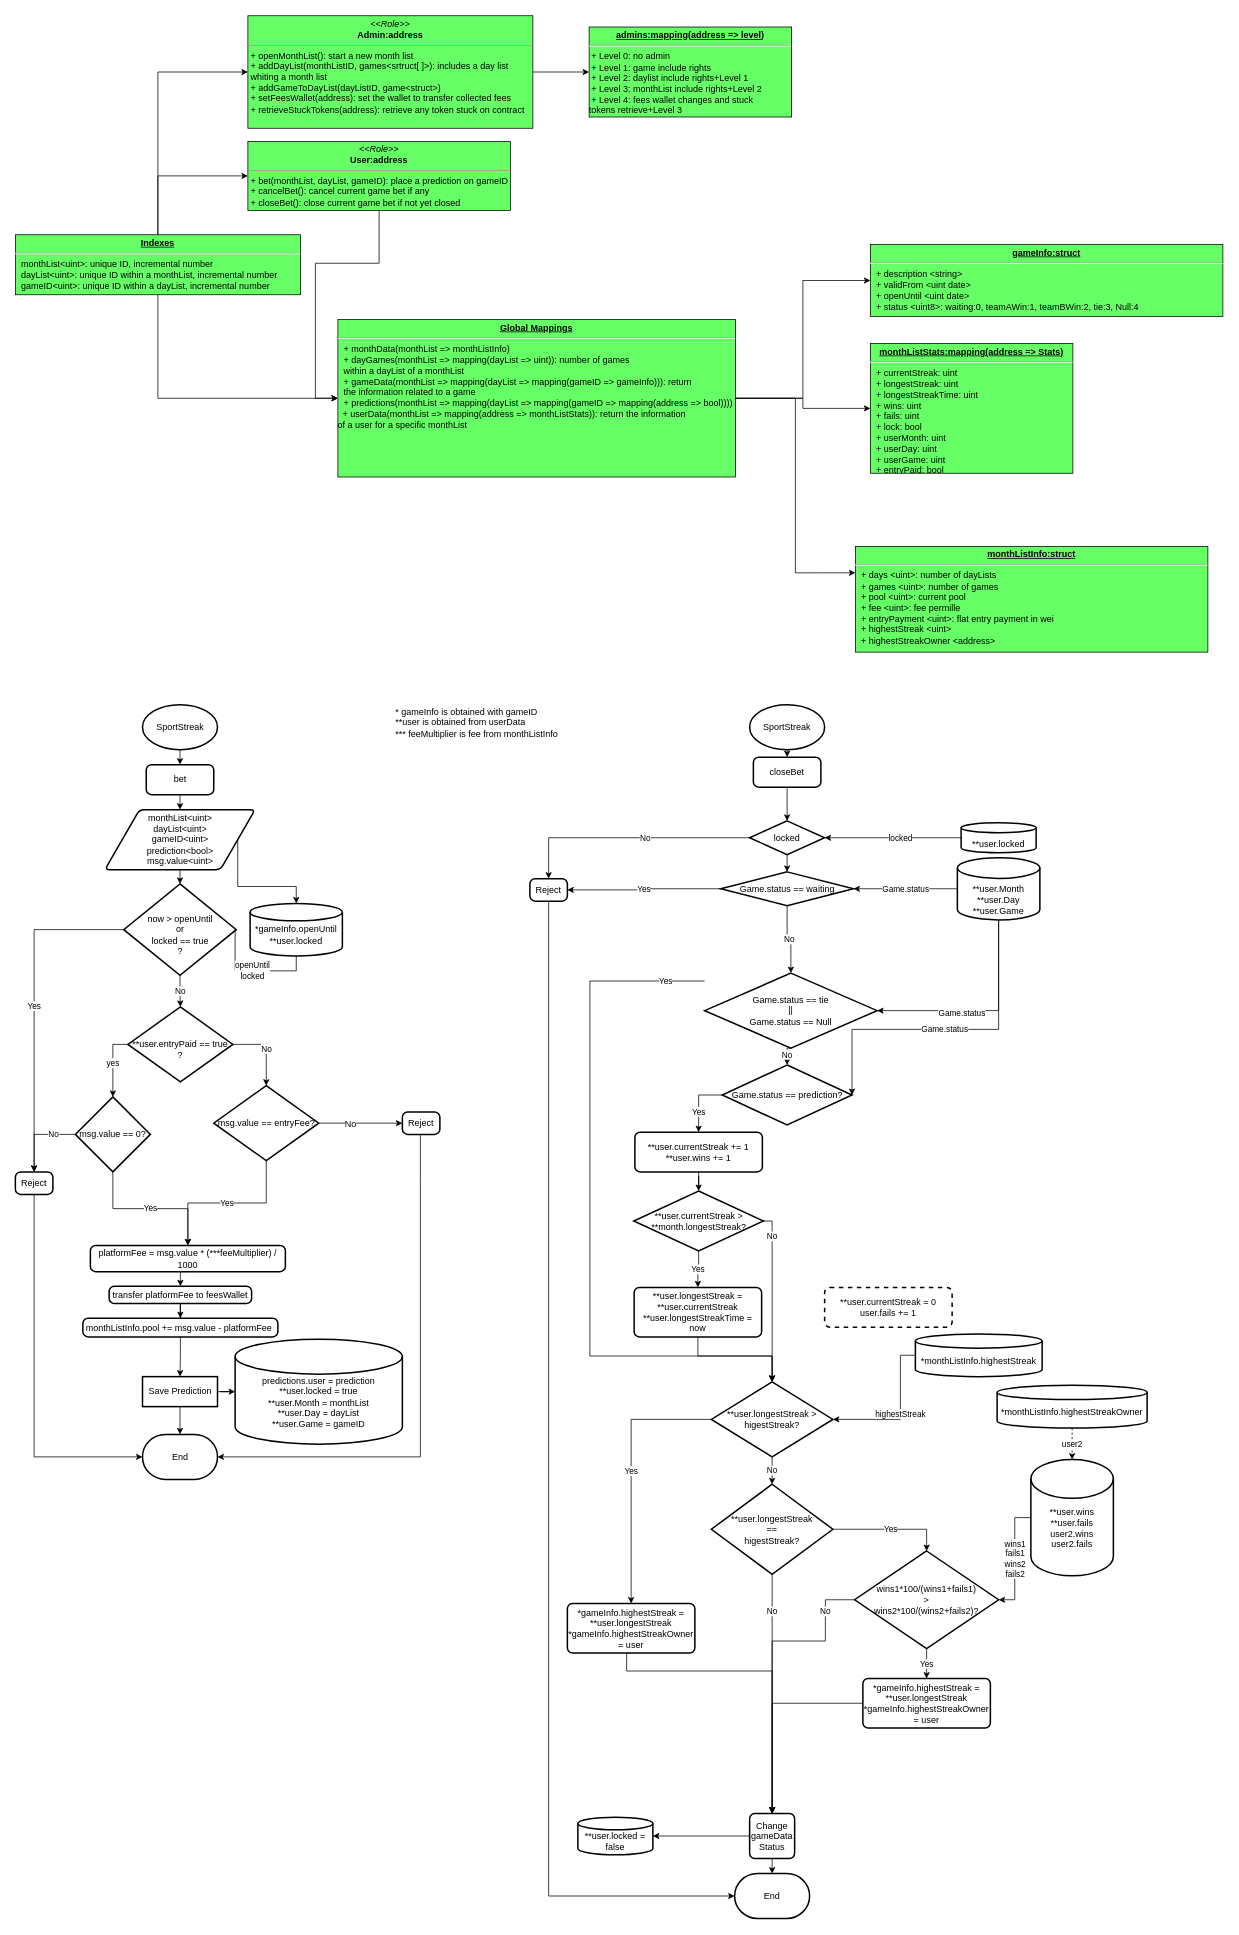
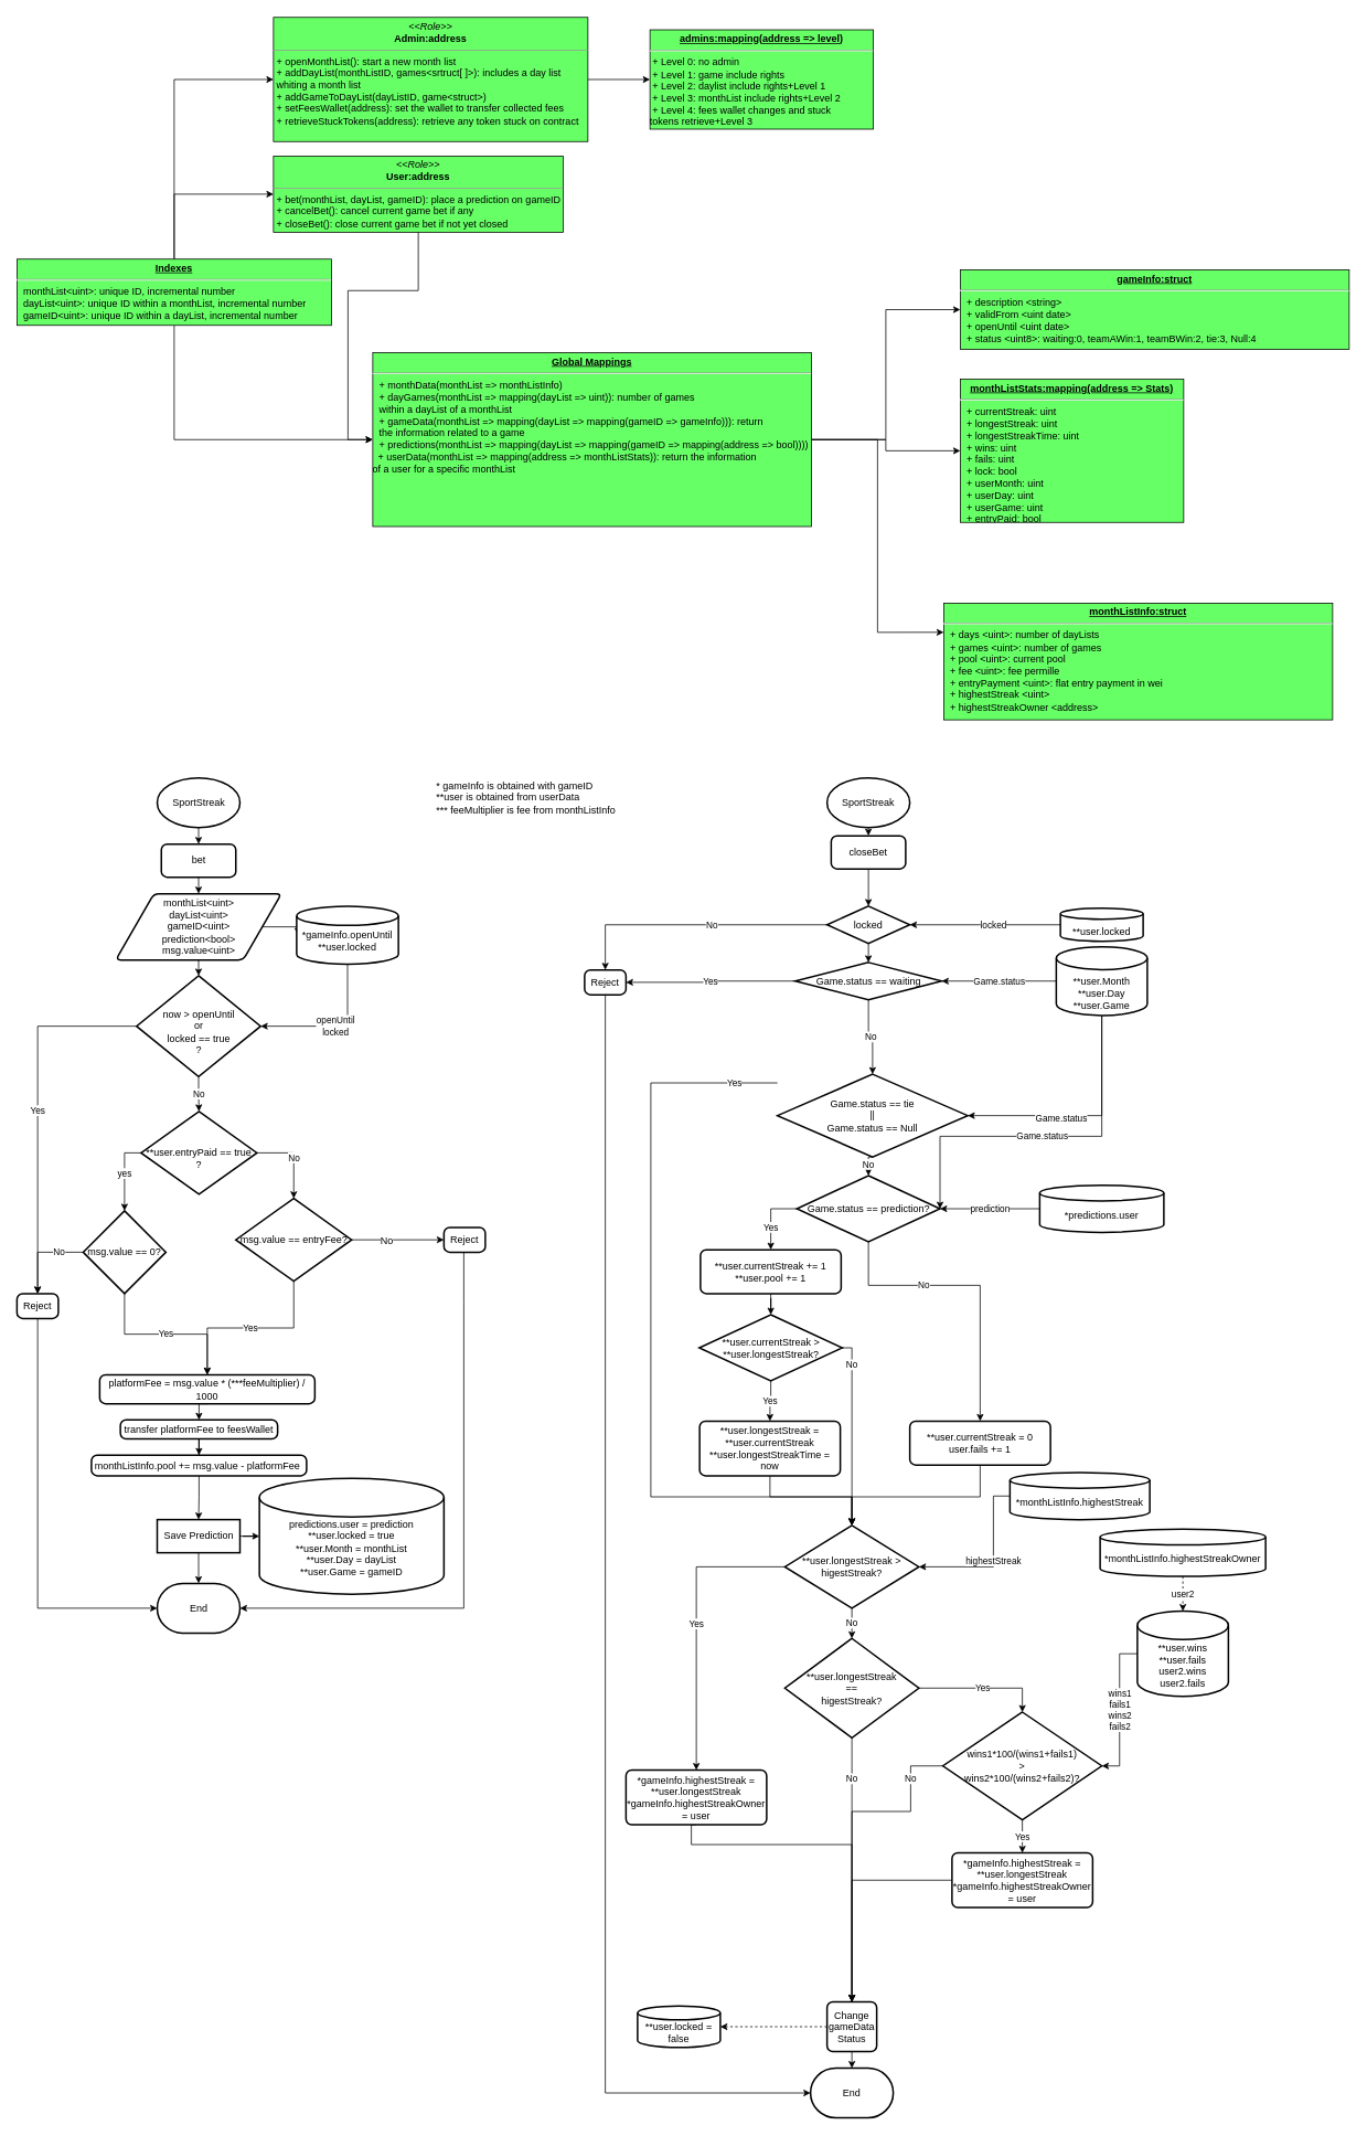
- <mxCell id="14" value="&lt;br&gt;*gameInfo.openUntil&lt;br&gt;**user.locked" style="strokeWidth=2;html=1;shape=mxgraph.flowchart.database;whiteSpace=wrap;" parent="1" vertex="1"><mxGeometry x="333" y="1204" width="123" height="70" as="geometry" /></mxCell>
+ <mxCell id="14" value="&lt;br&gt;*gameInfo.openUntil&lt;br&gt;**user.locked" style="strokeWidth=2;html=1;shape=mxgraph.flowchart.database;whiteSpace=wrap;" parent="1" vertex="1"><mxGeometry x="358" y="1094" width="123" height="70" as="geometry" /></mxCell>
+ <mxCell id="46" value="prediction" style="edgeStyle=orthogonalEdgeStyle;rounded=0;orthogonalLoop=1;jettySize=auto;html=1;entryX=1;entryY=0.5;entryDx=0;entryDy=0;entryPerimeter=0;" parent="1" source="47" target="45" edge="1"><mxGeometry relative="1" as="geometry" /></mxCell>
+ <mxCell id="47" value="&lt;span style=&quot;white-space: normal&quot;&gt;&lt;br&gt;&lt;/span&gt;*predictions.user" style="strokeWidth=2;html=1;shape=mxgraph.flowchart.database;whiteSpace=wrap;" parent="1" vertex="1"><mxGeometry x="1256" y="1431" width="150" height="57" as="geometry" /></mxCell>
- <mxCell id="86" value="**user.currentStreak += 1&lt;br&gt;**user.wins += 1" style="rounded=1;whiteSpace=wrap;html=1;absoluteArcSize=1;arcSize=14;strokeWidth=2;" parent="1" vertex="1"><mxGeometry x="846" y="1509" width="170" height="53" as="geometry" /></mxCell>
+ <mxCell id="86" value="**user.currentStreak += 1&lt;br&gt;**user.pool += 1" style="rounded=1;whiteSpace=wrap;html=1;absoluteArcSize=1;arcSize=14;strokeWidth=2;" parent="1" vertex="1"><mxGeometry x="846" y="1509" width="170" height="53" as="geometry" /></mxCell>
+ <mxCell id="44" value="No" style="edgeStyle=orthogonalEdgeStyle;rounded=0;orthogonalLoop=1;jettySize=auto;html=1;exitX=0.5;exitY=1;exitDx=0;exitDy=0;exitPerimeter=0;entryX=0.5;entryY=0;entryDx=0;entryDy=0;" parent="1" source="45" target="93" edge="1"><mxGeometry x="-0.321" relative="1" as="geometry"><Array as="points"><mxPoint x="1049" y="1552" /><mxPoint x="1184" y="1552" /></Array><mxPoint as="offset" /></mxGeometry></mxCell>
- <mxCell id="89" value="**user.currentStreak &amp;gt; **month.longestStreak?" style="strokeWidth=2;html=1;shape=mxgraph.flowchart.decision;whiteSpace=wrap;" parent="1" vertex="1"><mxGeometry x="844.5" y="1587.5" width="173" height="80" as="geometry" /></mxCell>
+ <mxCell id="89" value="**user.currentStreak &amp;gt; **user.longestStreak?" style="strokeWidth=2;html=1;shape=mxgraph.flowchart.decision;whiteSpace=wrap;" parent="1" vertex="1"><mxGeometry x="844.5" y="1587.5" width="173" height="80" as="geometry" /></mxCell>
- <mxCell id="93" value="**user.currentStreak = 0&lt;br&gt;user.fails += 1" style="rounded=1;whiteSpace=wrap;html=1;absoluteArcSize=1;arcSize=14;strokeWidth=2;dashed=1;" parent="1" vertex="1"><mxGeometry x="1099" y="1716" width="170" height="53" as="geometry" /></mxCell>
+ <mxCell id="93" value="**user.currentStreak = 0&lt;br&gt;user.fails += 1" style="rounded=1;whiteSpace=wrap;html=1;absoluteArcSize=1;arcSize=14;strokeWidth=2;" parent="1" vertex="1"><mxGeometry x="1099" y="1716" width="170" height="53" as="geometry" /></mxCell>
+ <mxCell id="92" style="edgeStyle=orthogonalEdgeStyle;rounded=0;orthogonalLoop=1;jettySize=auto;html=1;exitX=0.5;exitY=1;exitDx=0;exitDy=0;entryX=0.5;entryY=0;entryDx=0;entryDy=0;entryPerimeter=0;" parent="1" source="93" target="99" edge="1"><mxGeometry relative="1" as="geometry"><mxPoint x="1028.833" y="1852" as="targetPoint" /><Array as="points"><mxPoint x="1184" y="1807.5" /><mxPoint x="1029" y="1807.5" /></Array></mxGeometry></mxCell>
- <mxCell id="110" value="&lt;br&gt;&lt;br&gt;**user.wins&lt;br&gt;**user.fails&lt;br&gt;user2.wins&lt;br&gt;user2.fails" style="strokeWidth=2;html=1;shape=mxgraph.flowchart.database;whiteSpace=wrap;" parent="1" vertex="1"><mxGeometry x="1374" y="1945.5" width="110" height="155" as="geometry" /></mxCell>
+ <mxCell id="110" value="&lt;br&gt;&lt;br&gt;**user.wins&lt;br&gt;**user.fails&lt;br&gt;user2.wins&lt;br&gt;user2.fails" style="strokeWidth=2;html=1;shape=mxgraph.flowchart.database;whiteSpace=wrap;" parent="1" vertex="1"><mxGeometry x="1374" y="1945.5" width="110" height="103" as="geometry" /></mxCell>
- <mxCell id="94" style="edgeStyle=orthogonalEdgeStyle;rounded=0;orthogonalLoop=1;jettySize=auto;html=1;entryX=1;entryY=0.5;entryDx=0;entryDy=0;entryPerimeter=0;" parent="1" source="96" target="42" edge="1"><mxGeometry relative="1" as="geometry" /></mxCell>
+ <mxCell id="94" style="edgeStyle=orthogonalEdgeStyle;rounded=0;orthogonalLoop=1;jettySize=auto;html=1;entryX=1;entryY=0.5;entryDx=0;entryDy=0;entryPerimeter=0;dashed=1;" parent="1" source="96" target="42" edge="1"><mxGeometry relative="1" as="geometry" /></mxCell>
